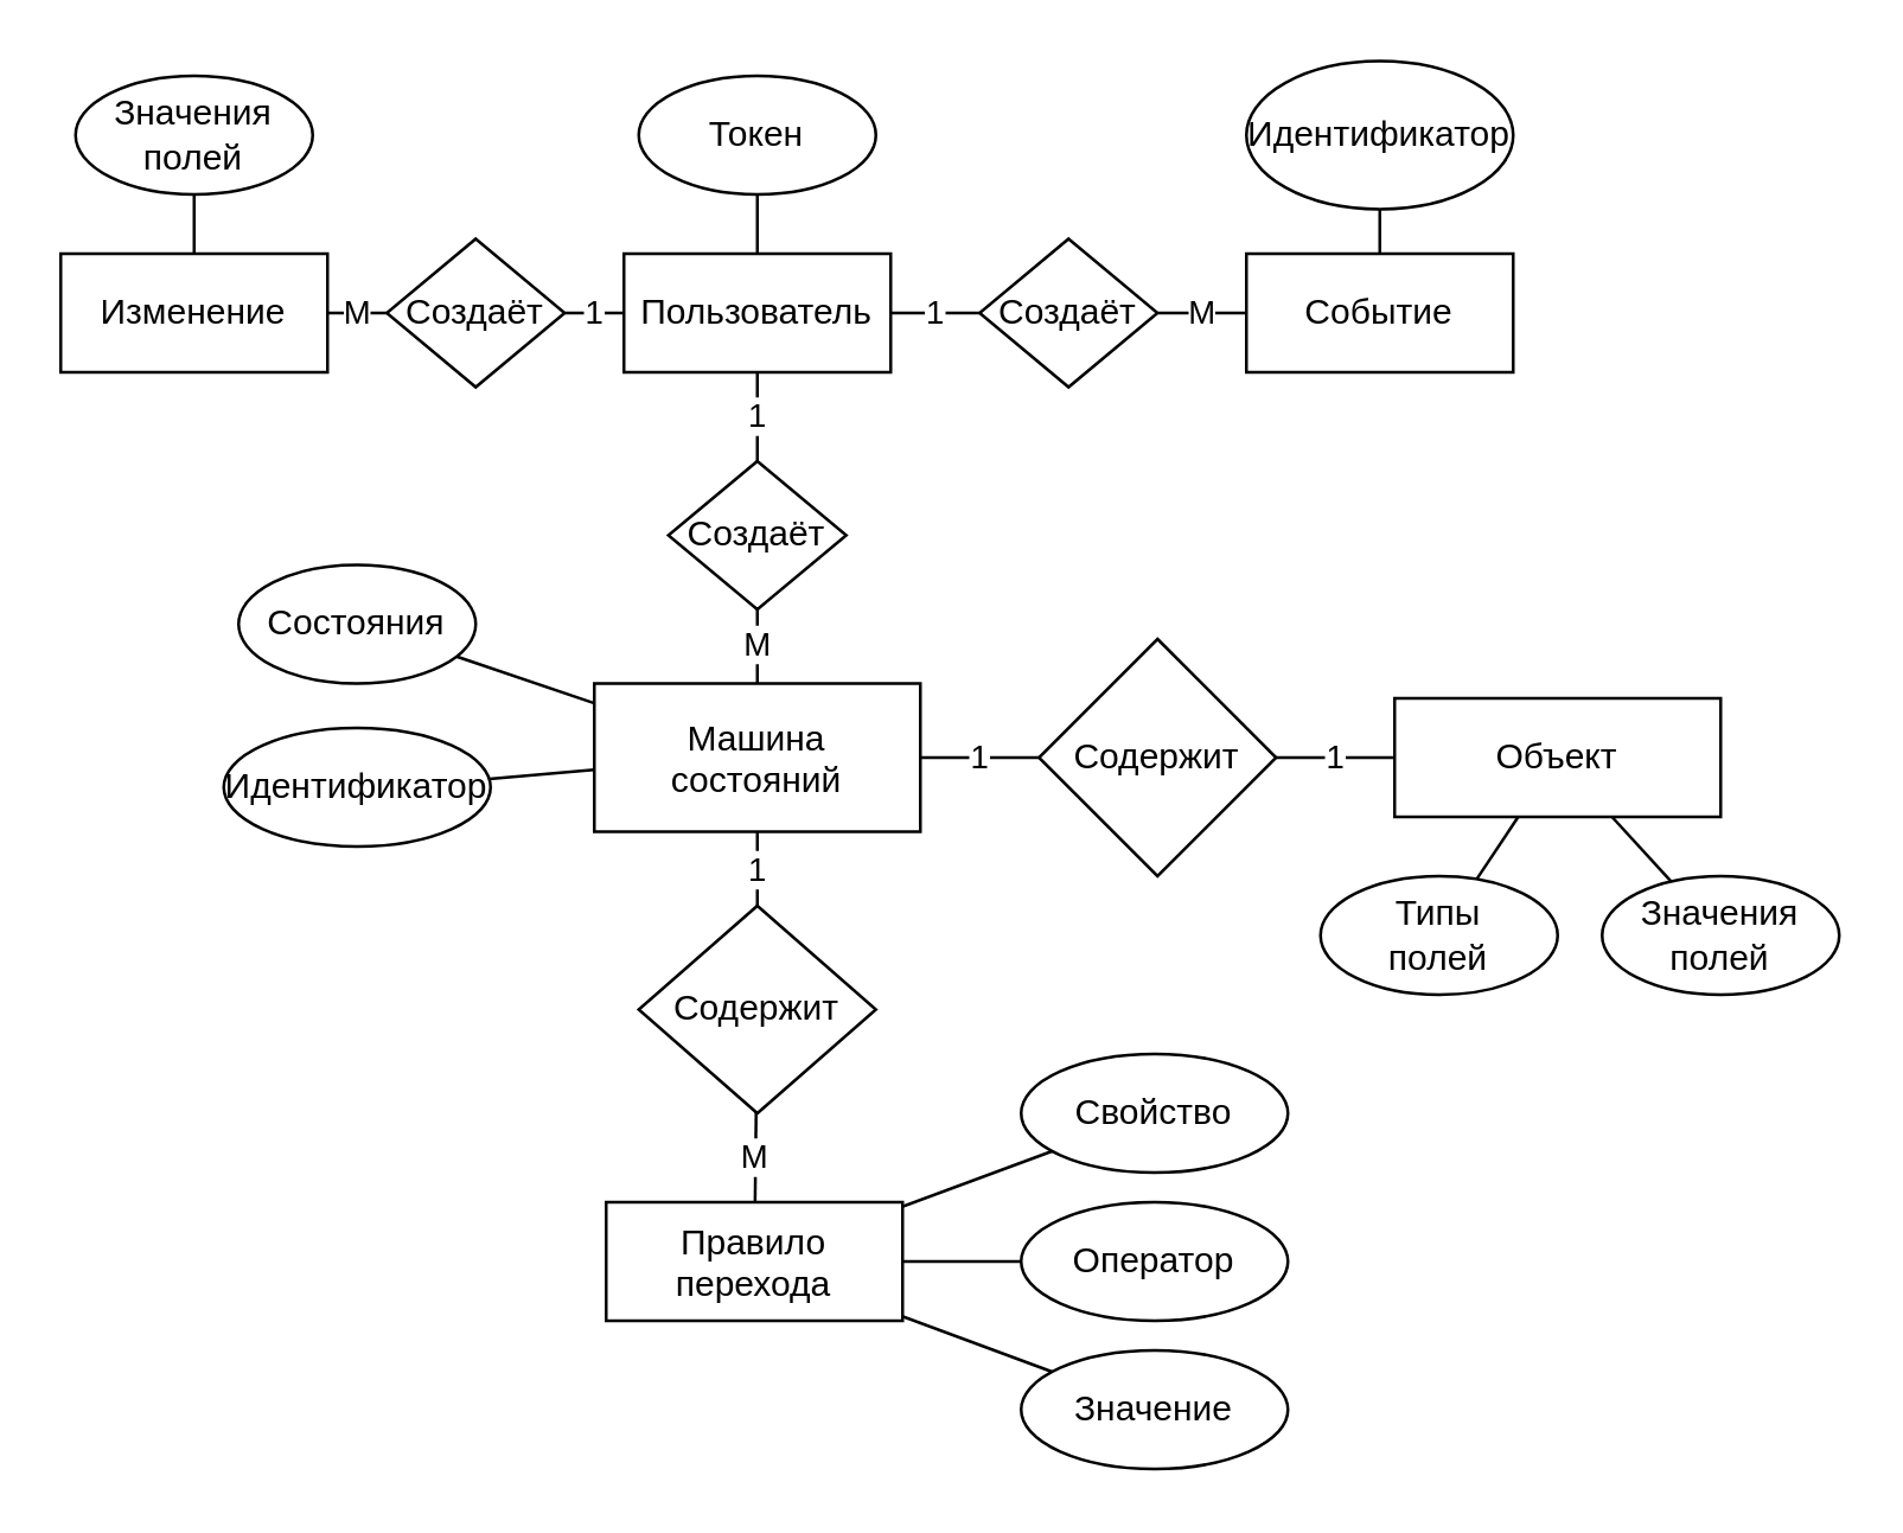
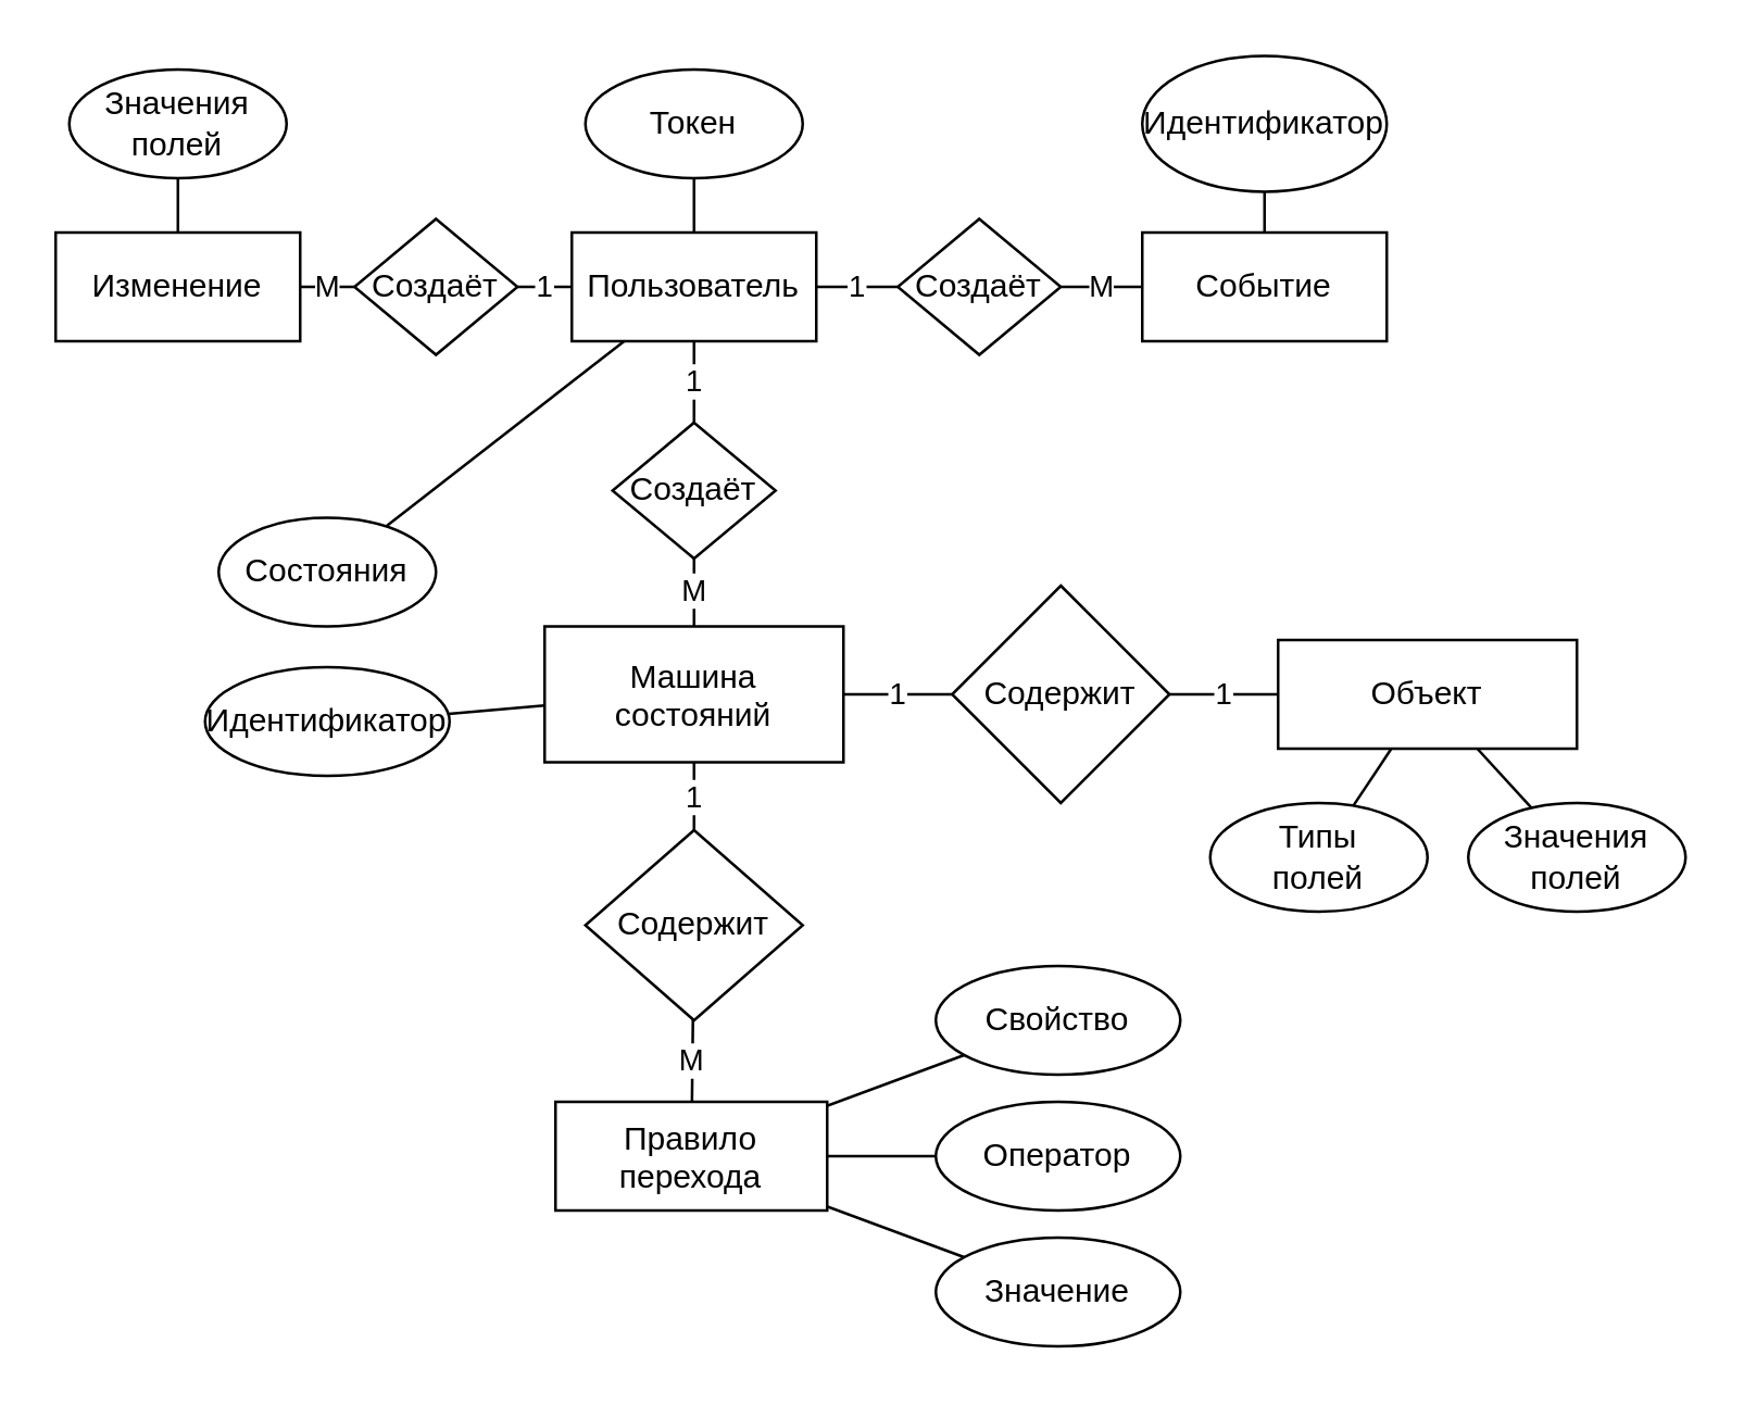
- <mxCell id="18" style="rounded=0;orthogonalLoop=1;jettySize=auto;html=1;endArrow=none;endFill=0;" edge="1" parent="1" source="19" target="4"><mxGeometry relative="1" as="geometry" /></mxCell>
+ <mxCell id="18" style="rounded=0;orthogonalLoop=1;jettySize=auto;html=1;endArrow=none;endFill=0;" edge="1" parent="1" source="19" target="10"><mxGeometry relative="1" as="geometry" /></mxCell>
